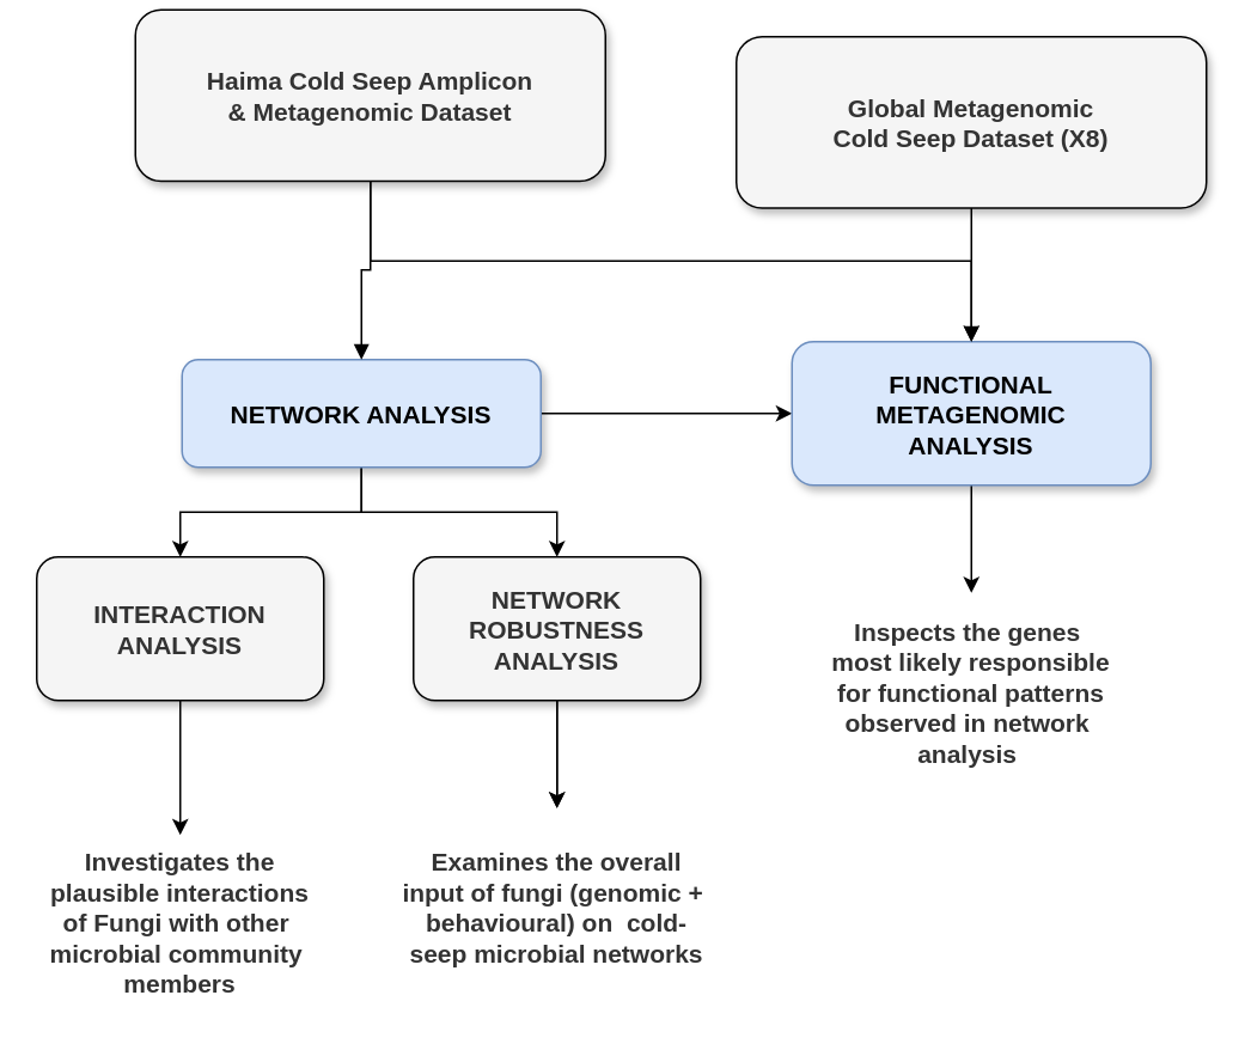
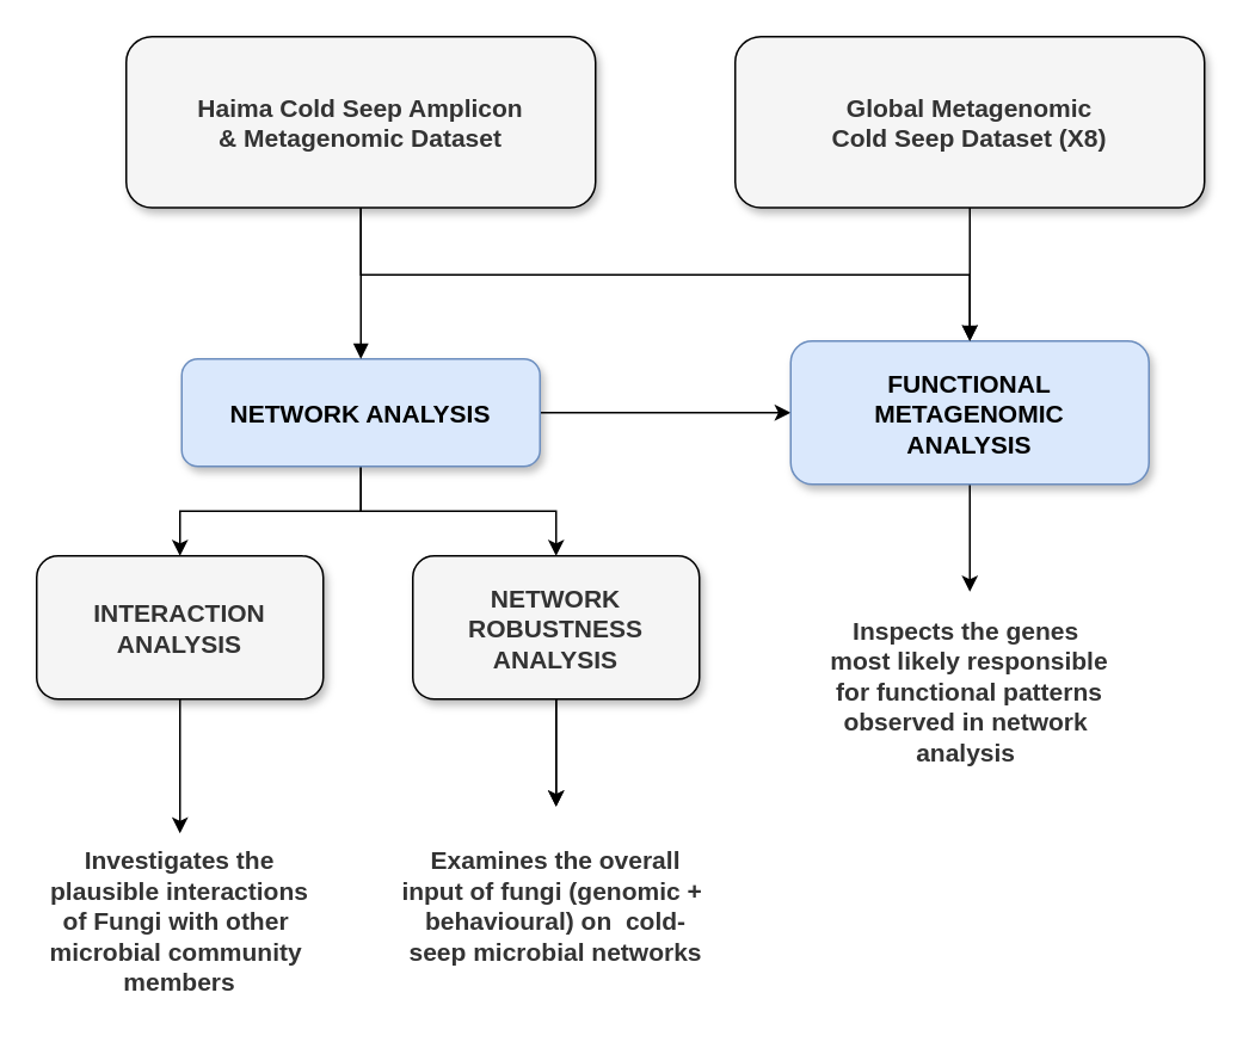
- <mxCell id="2" value="Haima Cold Seep Amplicon &#10;&amp; Metagenomic Dataset" style="rounded=1;shadow=1;fontStyle=1;fontSize=14;fillColor=#f5f5f5;fontColor=#333333;strokeColor=#000000;strokeWidth=1;" parent="1" vertex="1"><mxGeometry x="75" y="5" width="262" height="95.5" as="geometry" /></mxCell>
+ <mxCell id="2" value="Haima Cold Seep Amplicon &#10;&amp; Metagenomic Dataset" style="rounded=1;shadow=1;fontStyle=1;fontSize=14;fillColor=#f5f5f5;fontColor=#333333;strokeColor=#000000;strokeWidth=1;" parent="1" vertex="1"><mxGeometry x="70" y="20" width="262" height="95.5" as="geometry" /></mxCell>
